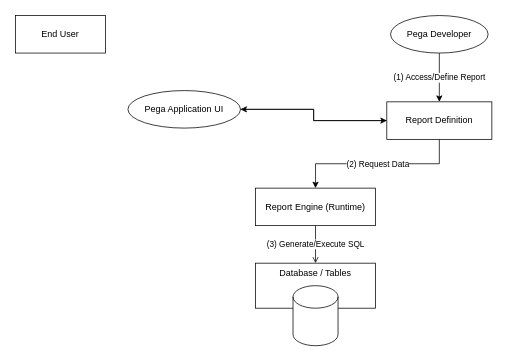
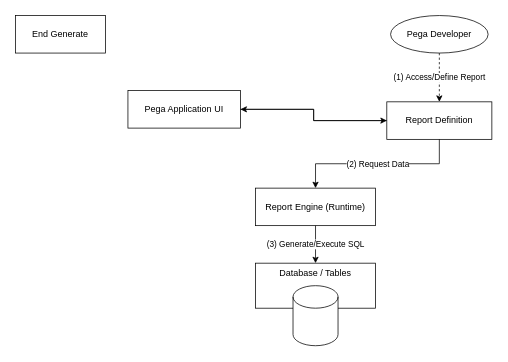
- <mxCell id="2" value="End User" style="rounded=0;whiteSpace=wrap;html=1;align=center;verticalAlign=middle;" parent="1" vertex="1"><mxGeometry x="20" y="20" width="120" height="50" as="geometry" /></mxCell>
+ <mxCell id="2" value="End Generate" style="rounded=0;whiteSpace=wrap;html=1;align=center;verticalAlign=middle;" parent="1" vertex="1"><mxGeometry x="20" y="20" width="120" height="50" as="geometry" /></mxCell>
- <mxCell id="8" value="(1) Access/Define Report" style="edgeStyle=orthogonalEdgeStyle;rounded=0;html=1;" parent="1" source="3" target="5" edge="1"><mxGeometry relative="1" as="geometry" /></mxCell>
+ <mxCell id="8" value="(1) Access/Define Report" style="edgeStyle=orthogonalEdgeStyle;rounded=0;html=1;dashed=1;" parent="1" source="3" target="5" edge="1"><mxGeometry relative="1" as="geometry" /></mxCell>
- <mxCell id="4" value="Pega Application UI" style="ellipse;whiteSpace=wrap;html=1;align=center;verticalAlign=middle;" parent="1" vertex="1"><mxGeometry x="170" y="120" width="150" height="50" as="geometry" /></mxCell>
+ <mxCell id="4" value="Pega Application UI" style="rounded=0;whiteSpace=wrap;html=1;align=center;verticalAlign=middle;" parent="1" vertex="1"><mxGeometry x="170" y="120" width="150" height="50" as="geometry" /></mxCell>
- <mxCell id="12" value="(3) Generate/Execute SQL" style="edgeStyle=orthogonalEdgeStyle;rounded=0;html=1;endArrow=open;" parent="1" source="6" target="7" edge="1"><mxGeometry relative="1" as="geometry" /></mxCell>
+ <mxCell id="12" value="(3) Generate/Execute SQL" style="edgeStyle=orthogonalEdgeStyle;rounded=0;html=1;" parent="1" source="6" target="7" edge="1"><mxGeometry relative="1" as="geometry" /></mxCell>
